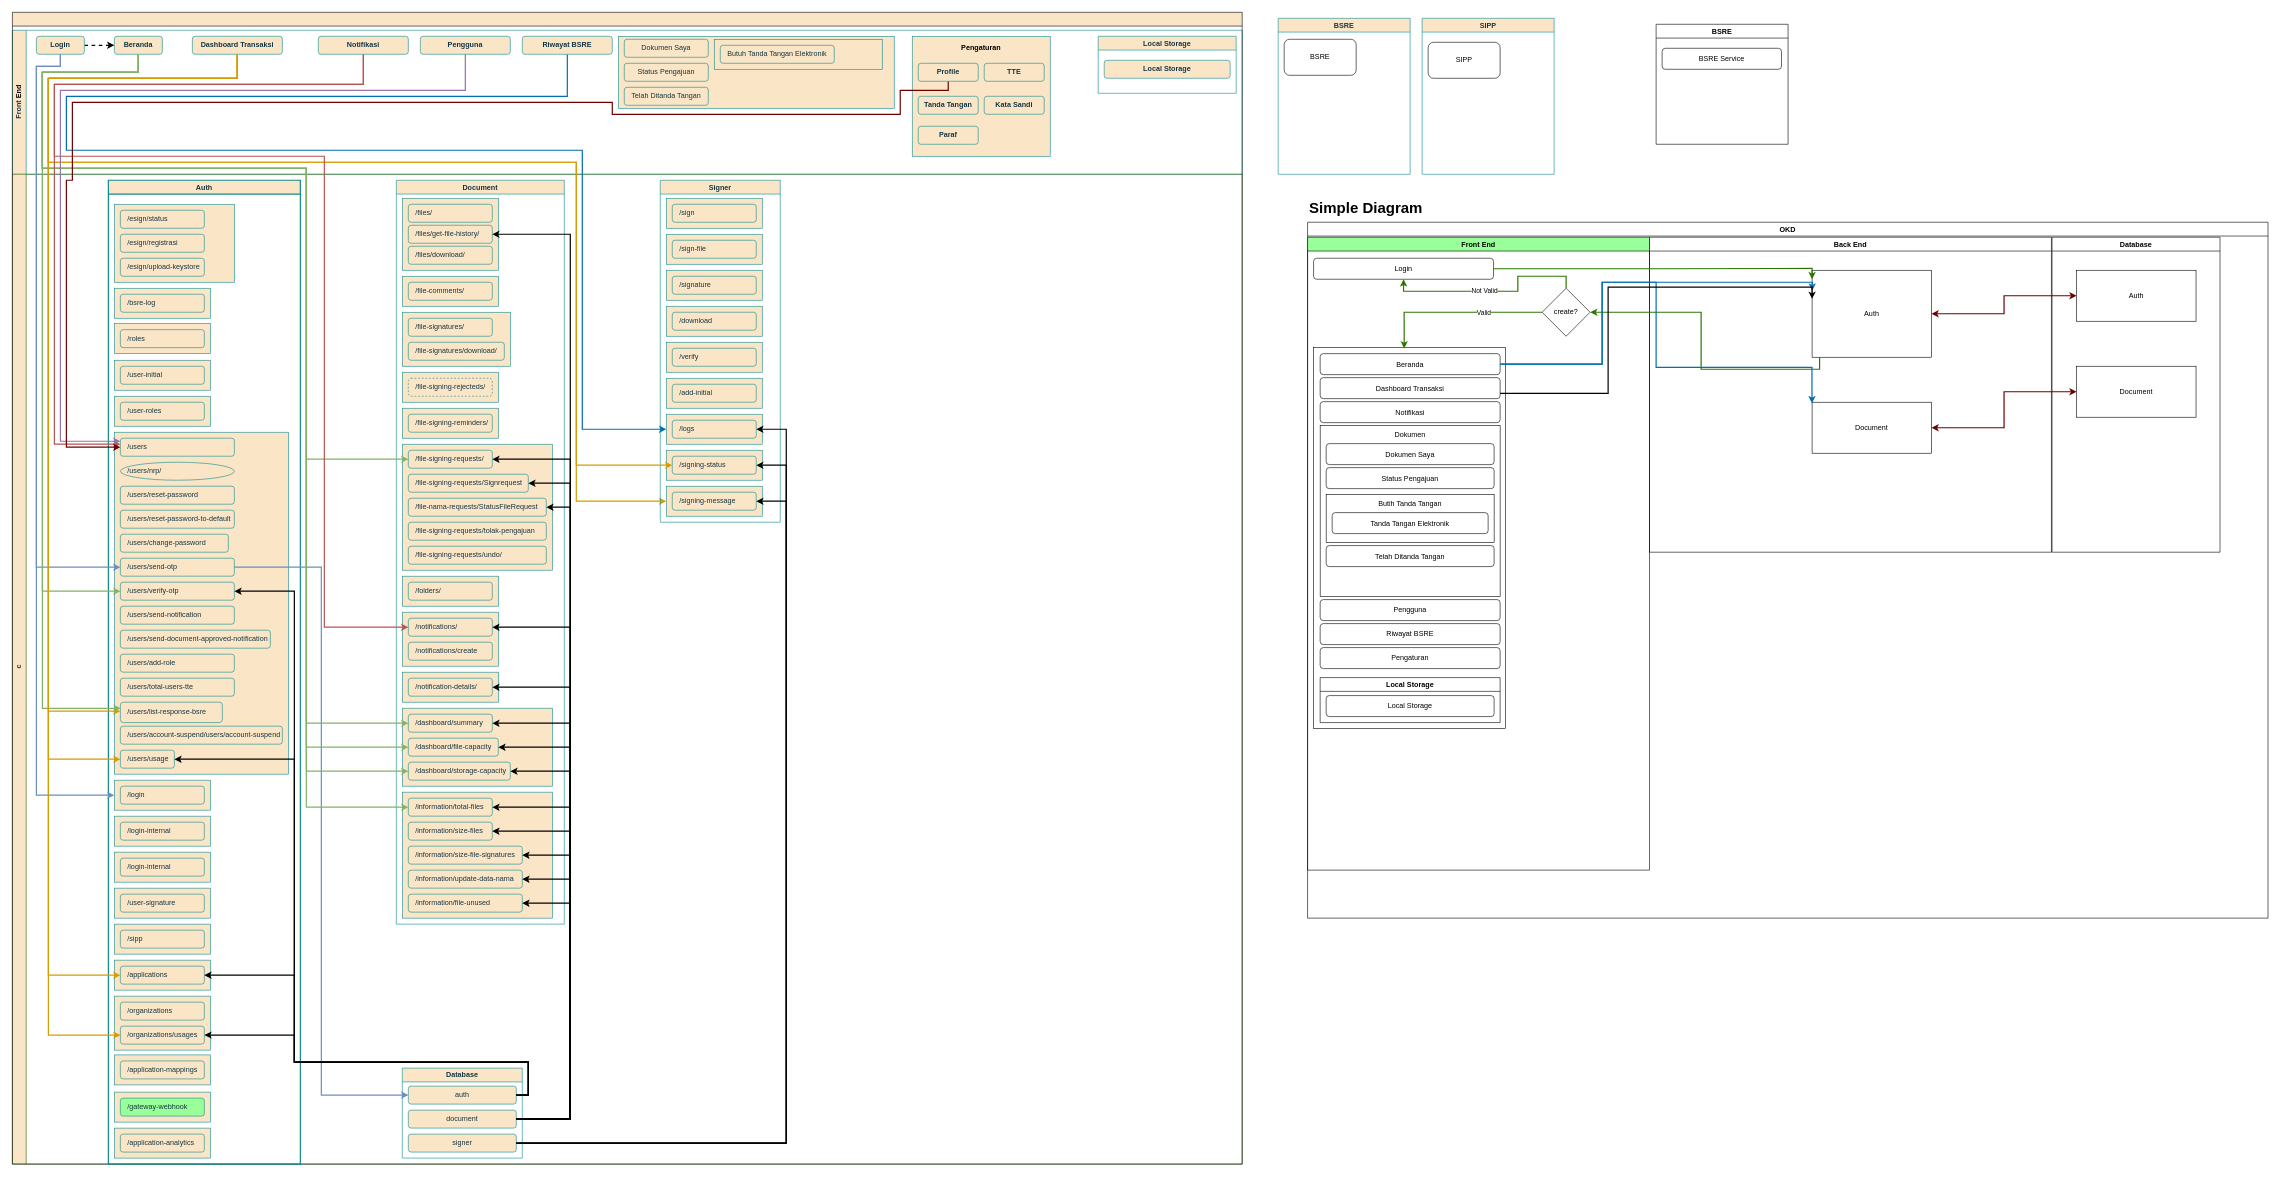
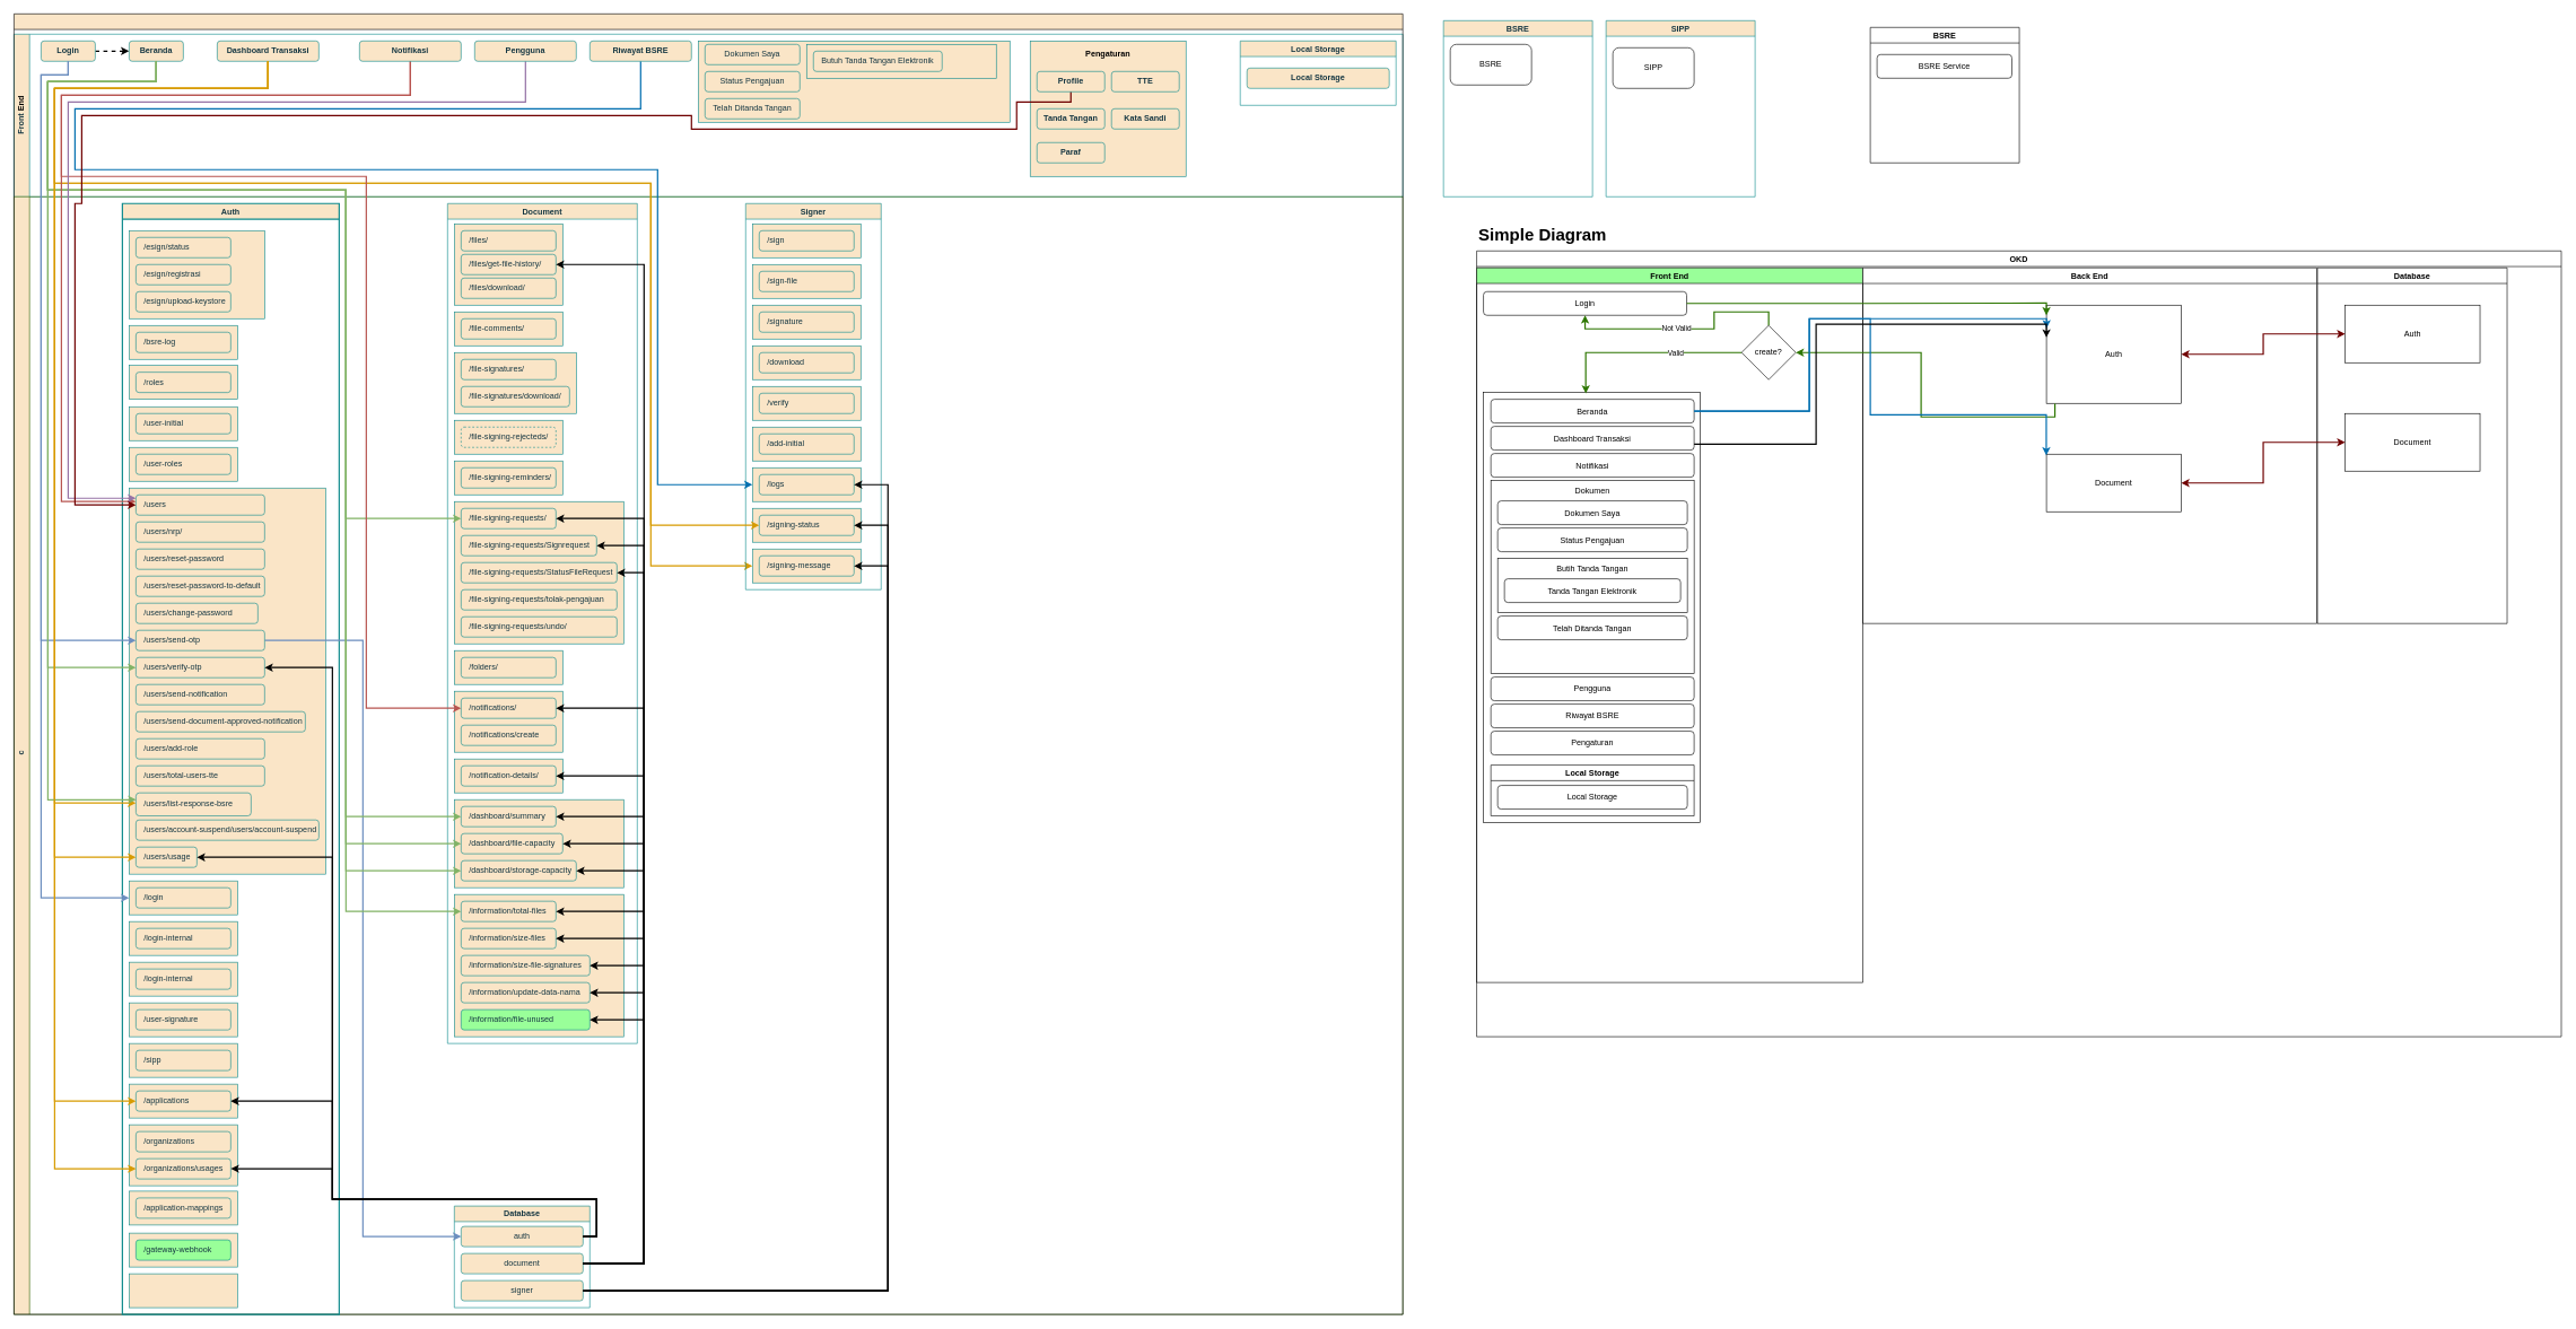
- <mxCell id="130" value="/users/nrp/" style="ellipse;whiteSpace=wrap;html=1;labelBackgroundColor=none;fillColor=#FAE5C7;strokeColor=#0F8B8D;fontColor=#143642;align=left;spacingLeft=10;" vertex="1" parent="42"><mxGeometry x="180" y="750" width="190" height="30" as="geometry" /></mxCell>
+ <mxCell id="130" value="/users/nrp/" style="rounded=1;whiteSpace=wrap;html=1;labelBackgroundColor=none;fillColor=#FAE5C7;strokeColor=#0F8B8D;fontColor=#143642;align=left;spacingLeft=10;" vertex="1" parent="42"><mxGeometry x="180" y="750" width="190" height="30" as="geometry" /></mxCell>
- <mxCell id="68" value="/file-nama-requests/StatusFileRequest" style="rounded=1;whiteSpace=wrap;html=1;labelBackgroundColor=none;fillColor=#FAE5C7;strokeColor=#0F8B8D;fontColor=#143642;align=left;spacingLeft=10;" vertex="1" parent="51"><mxGeometry x="20" y="530" width="230" height="30" as="geometry" /></mxCell>
+ <mxCell id="68" value="/file-signing-requests/StatusFileRequest" style="rounded=1;whiteSpace=wrap;html=1;labelBackgroundColor=none;fillColor=#FAE5C7;strokeColor=#0F8B8D;fontColor=#143642;align=left;spacingLeft=10;" vertex="1" parent="51"><mxGeometry x="20" y="530" width="230" height="30" as="geometry" /></mxCell>
- <mxCell id="87" value="/information/file-unused" style="rounded=1;whiteSpace=wrap;html=1;labelBackgroundColor=none;fillColor=#FAE5C7;strokeColor=#0F8B8D;fontColor=#143642;align=left;spacingLeft=10;" vertex="1" parent="51"><mxGeometry x="20" y="1190" width="190" height="30" as="geometry" /></mxCell>
+ <mxCell id="87" value="/information/file-unused" style="rounded=1;whiteSpace=wrap;html=1;labelBackgroundColor=none;fillColor=#99ff99;strokeColor=#0F8B8D;fontColor=#143642;align=left;spacingLeft=10;" vertex="1" parent="51"><mxGeometry x="20" y="1190" width="190" height="30" as="geometry" /></mxCell>
- <mxCell id="164" value="/application-analytics" style="rounded=1;whiteSpace=wrap;html=1;labelBackgroundColor=none;fillColor=#FAE5C7;strokeColor=#0F8B8D;fontColor=#143642;align=left;spacingLeft=10;" vertex="1" parent="42"><mxGeometry x="180" y="1870" width="140" height="30" as="geometry" /></mxCell>
